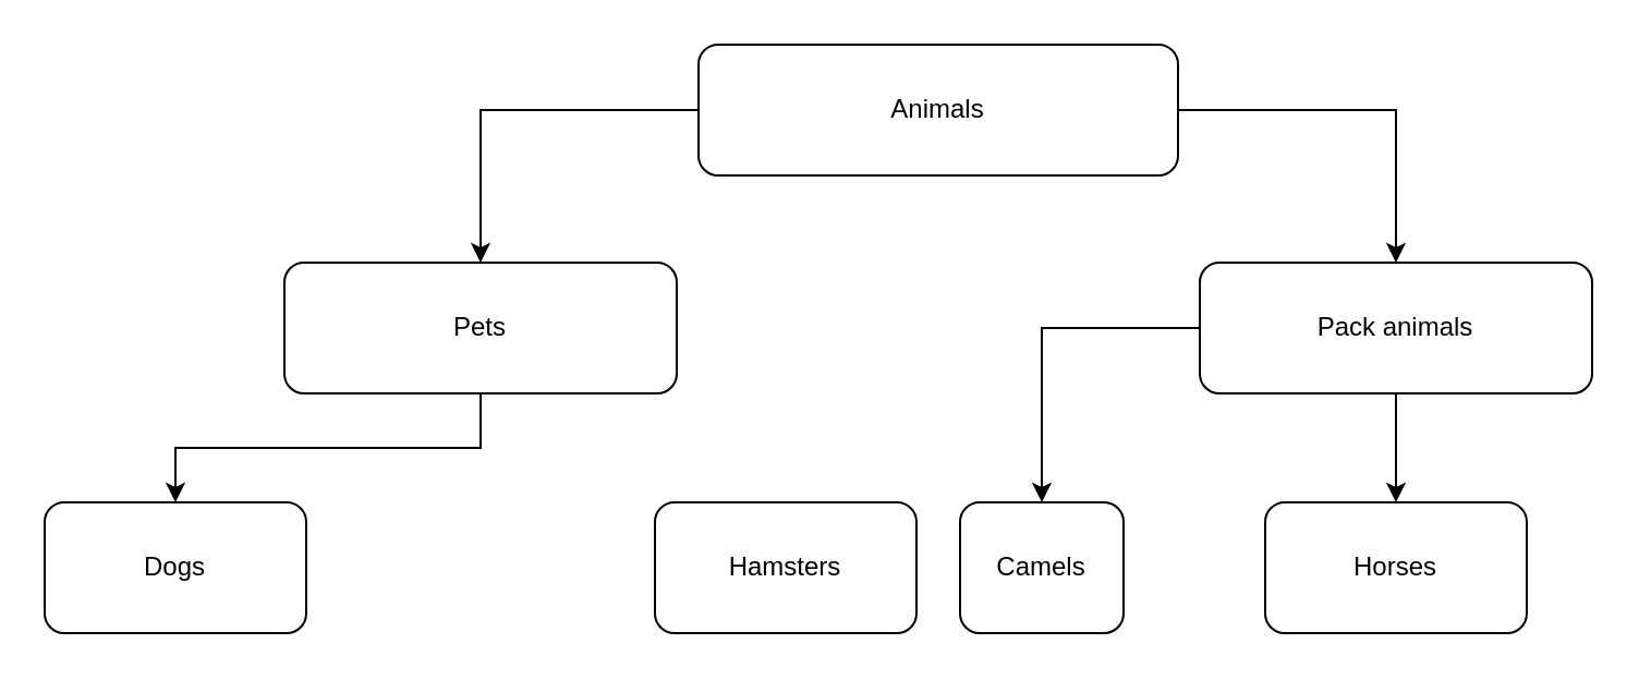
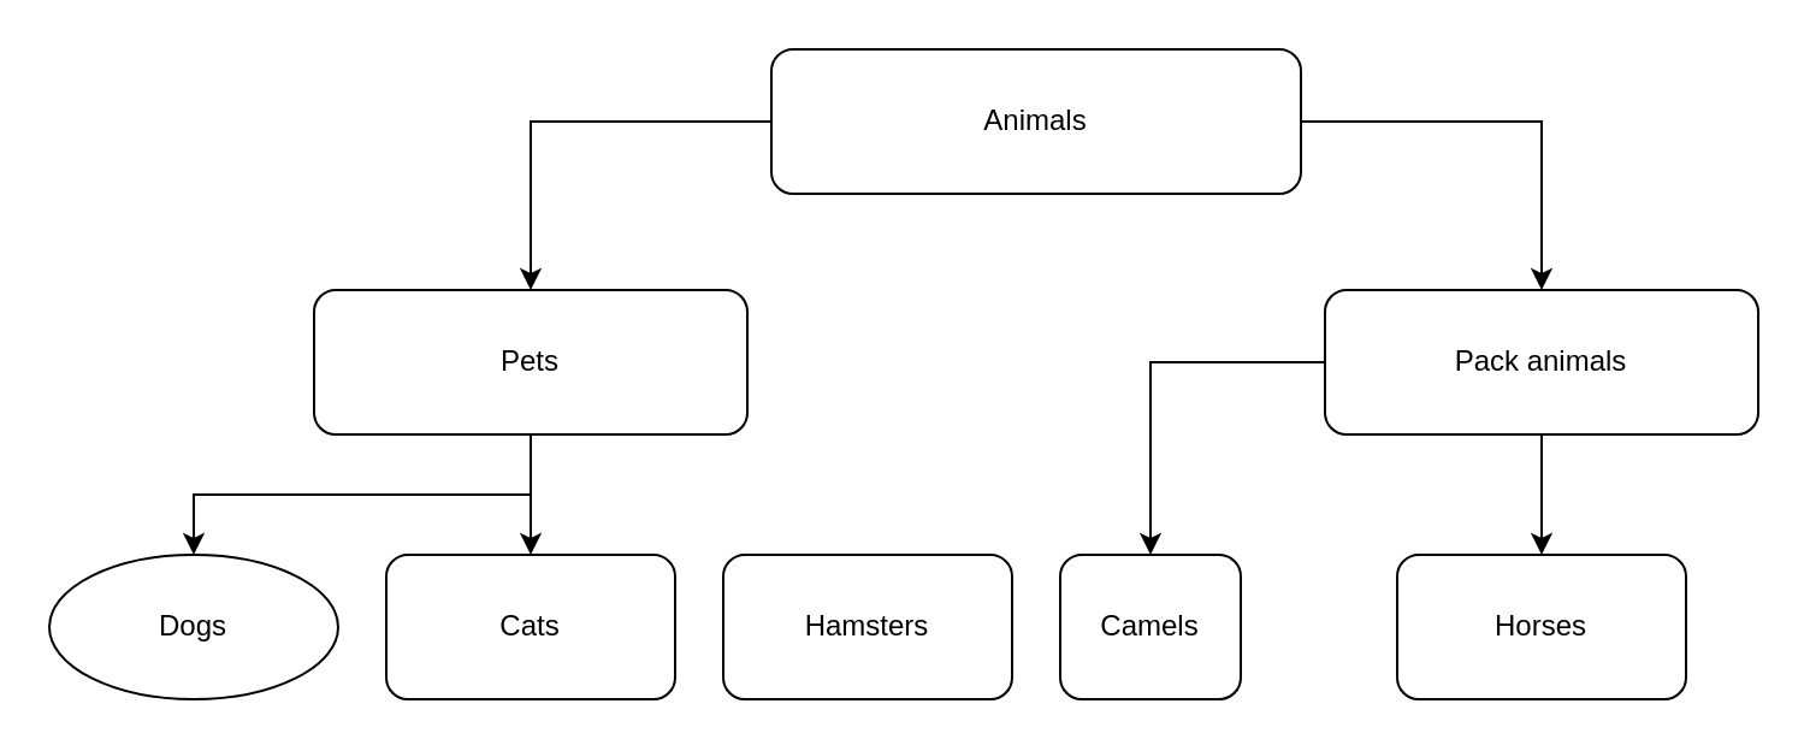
+ <mxCell id="6" value="" style="edgeStyle=orthogonalEdgeStyle;rounded=0;orthogonalLoop=1;jettySize=auto;html=1;" edge="1" parent="1" source="7" target="12"><mxGeometry relative="1" as="geometry" /></mxCell>
- <mxCell id="11" value="Dogs" style="whiteSpace=wrap;html=1;rounded=1;" vertex="1" parent="1"><mxGeometry x="20" y="230" width="120" height="60" as="geometry" /></mxCell>
+ <mxCell id="11" value="Dogs" style="ellipse;whiteSpace=wrap;html=1;" vertex="1" parent="1"><mxGeometry x="20" y="230" width="120" height="60" as="geometry" /></mxCell>
+ <mxCell id="12" value="Cats" style="whiteSpace=wrap;html=1;rounded=1;" vertex="1" parent="1"><mxGeometry x="160" y="230" width="120" height="60" as="geometry" /></mxCell>
